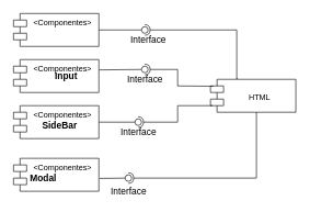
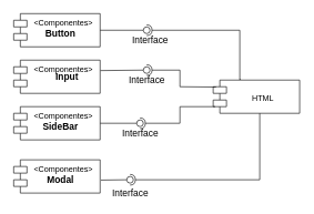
+ <mxCell id="3" value="Button" style="text;html=1;align=center;verticalAlign=middle;resizable=0;points=[];autosize=1;strokeColor=none;fillColor=none;fontStyle=1;fontSize=14;" vertex="1" parent="1"><mxGeometry x="60" y="40" width="60" height="20" as="geometry" /></mxCell>
- <mxCell id="9" value="Modal" style="text;html=1;align=center;verticalAlign=middle;resizable=0;points=[];autosize=1;strokeColor=none;fillColor=none;fontStyle=1;fontSize=14;" vertex="1" parent="1"><mxGeometry x="35" y="260" width="60" height="20" as="geometry" /></mxCell>
+ <mxCell id="9" value="Modal" style="text;html=1;align=center;verticalAlign=middle;resizable=0;points=[];autosize=1;strokeColor=none;fillColor=none;fontStyle=1;fontSize=14;" vertex="1" parent="1"><mxGeometry x="60" y="260" width="60" height="20" as="geometry" /></mxCell>
